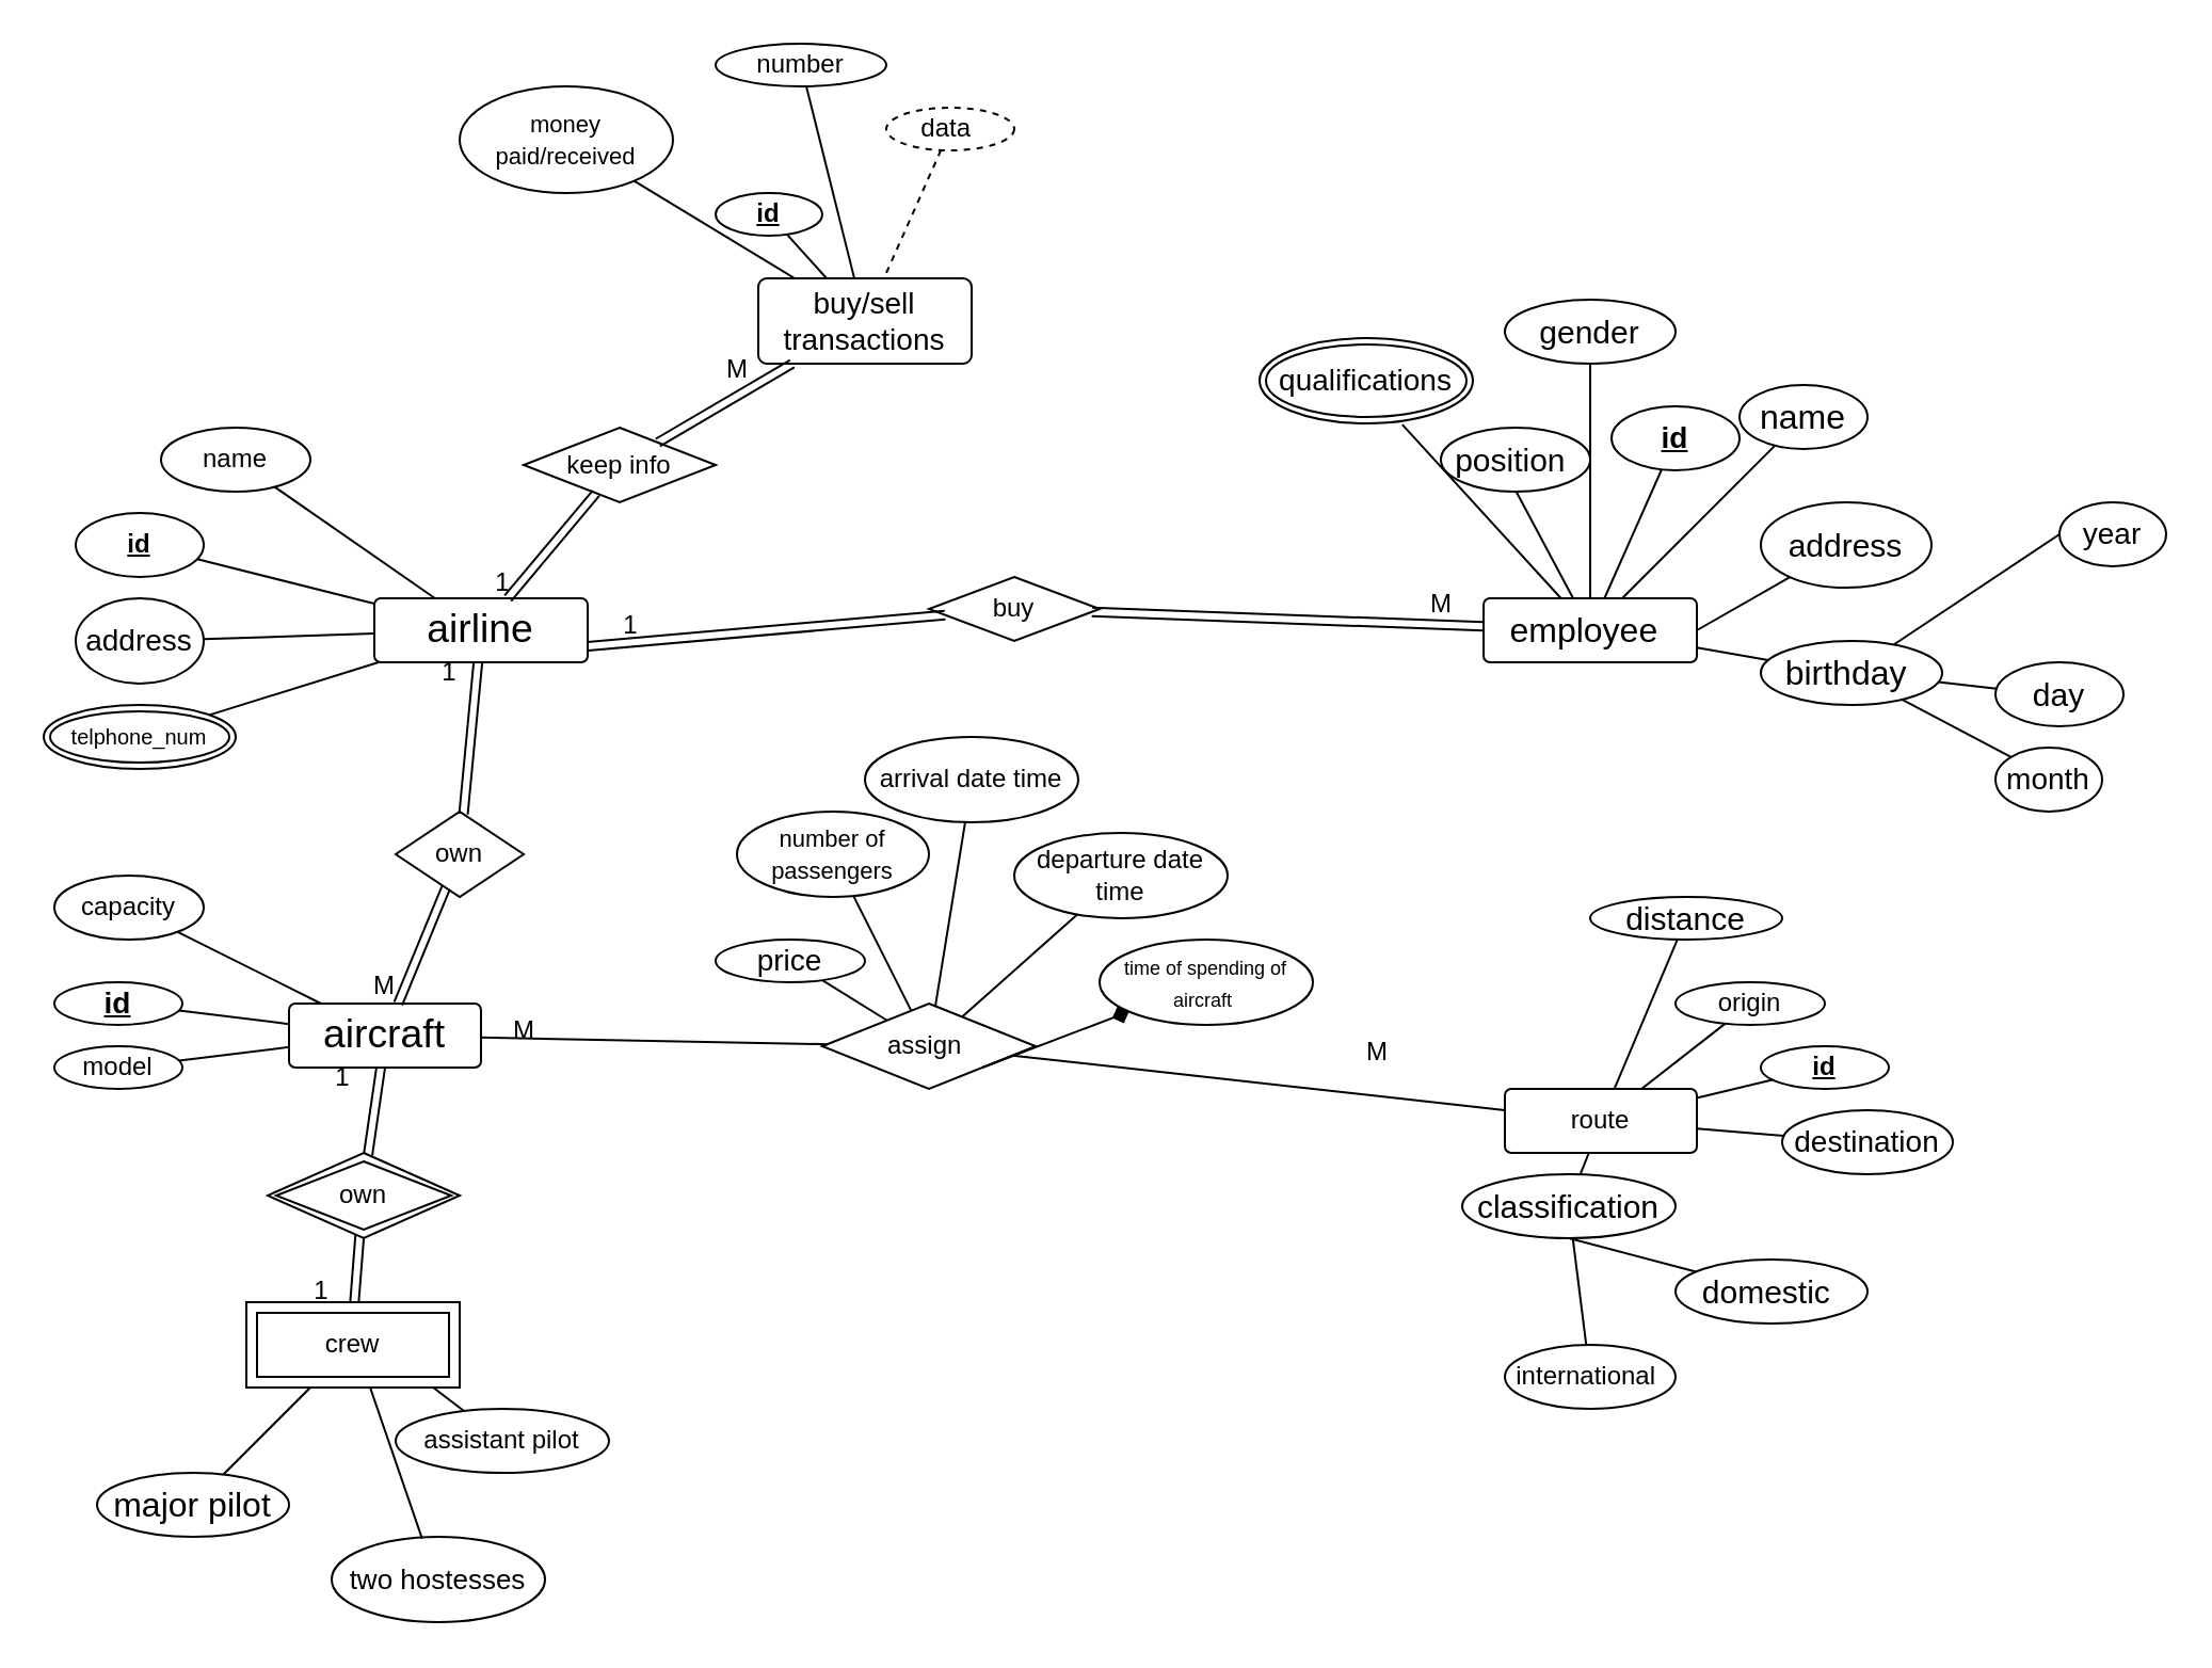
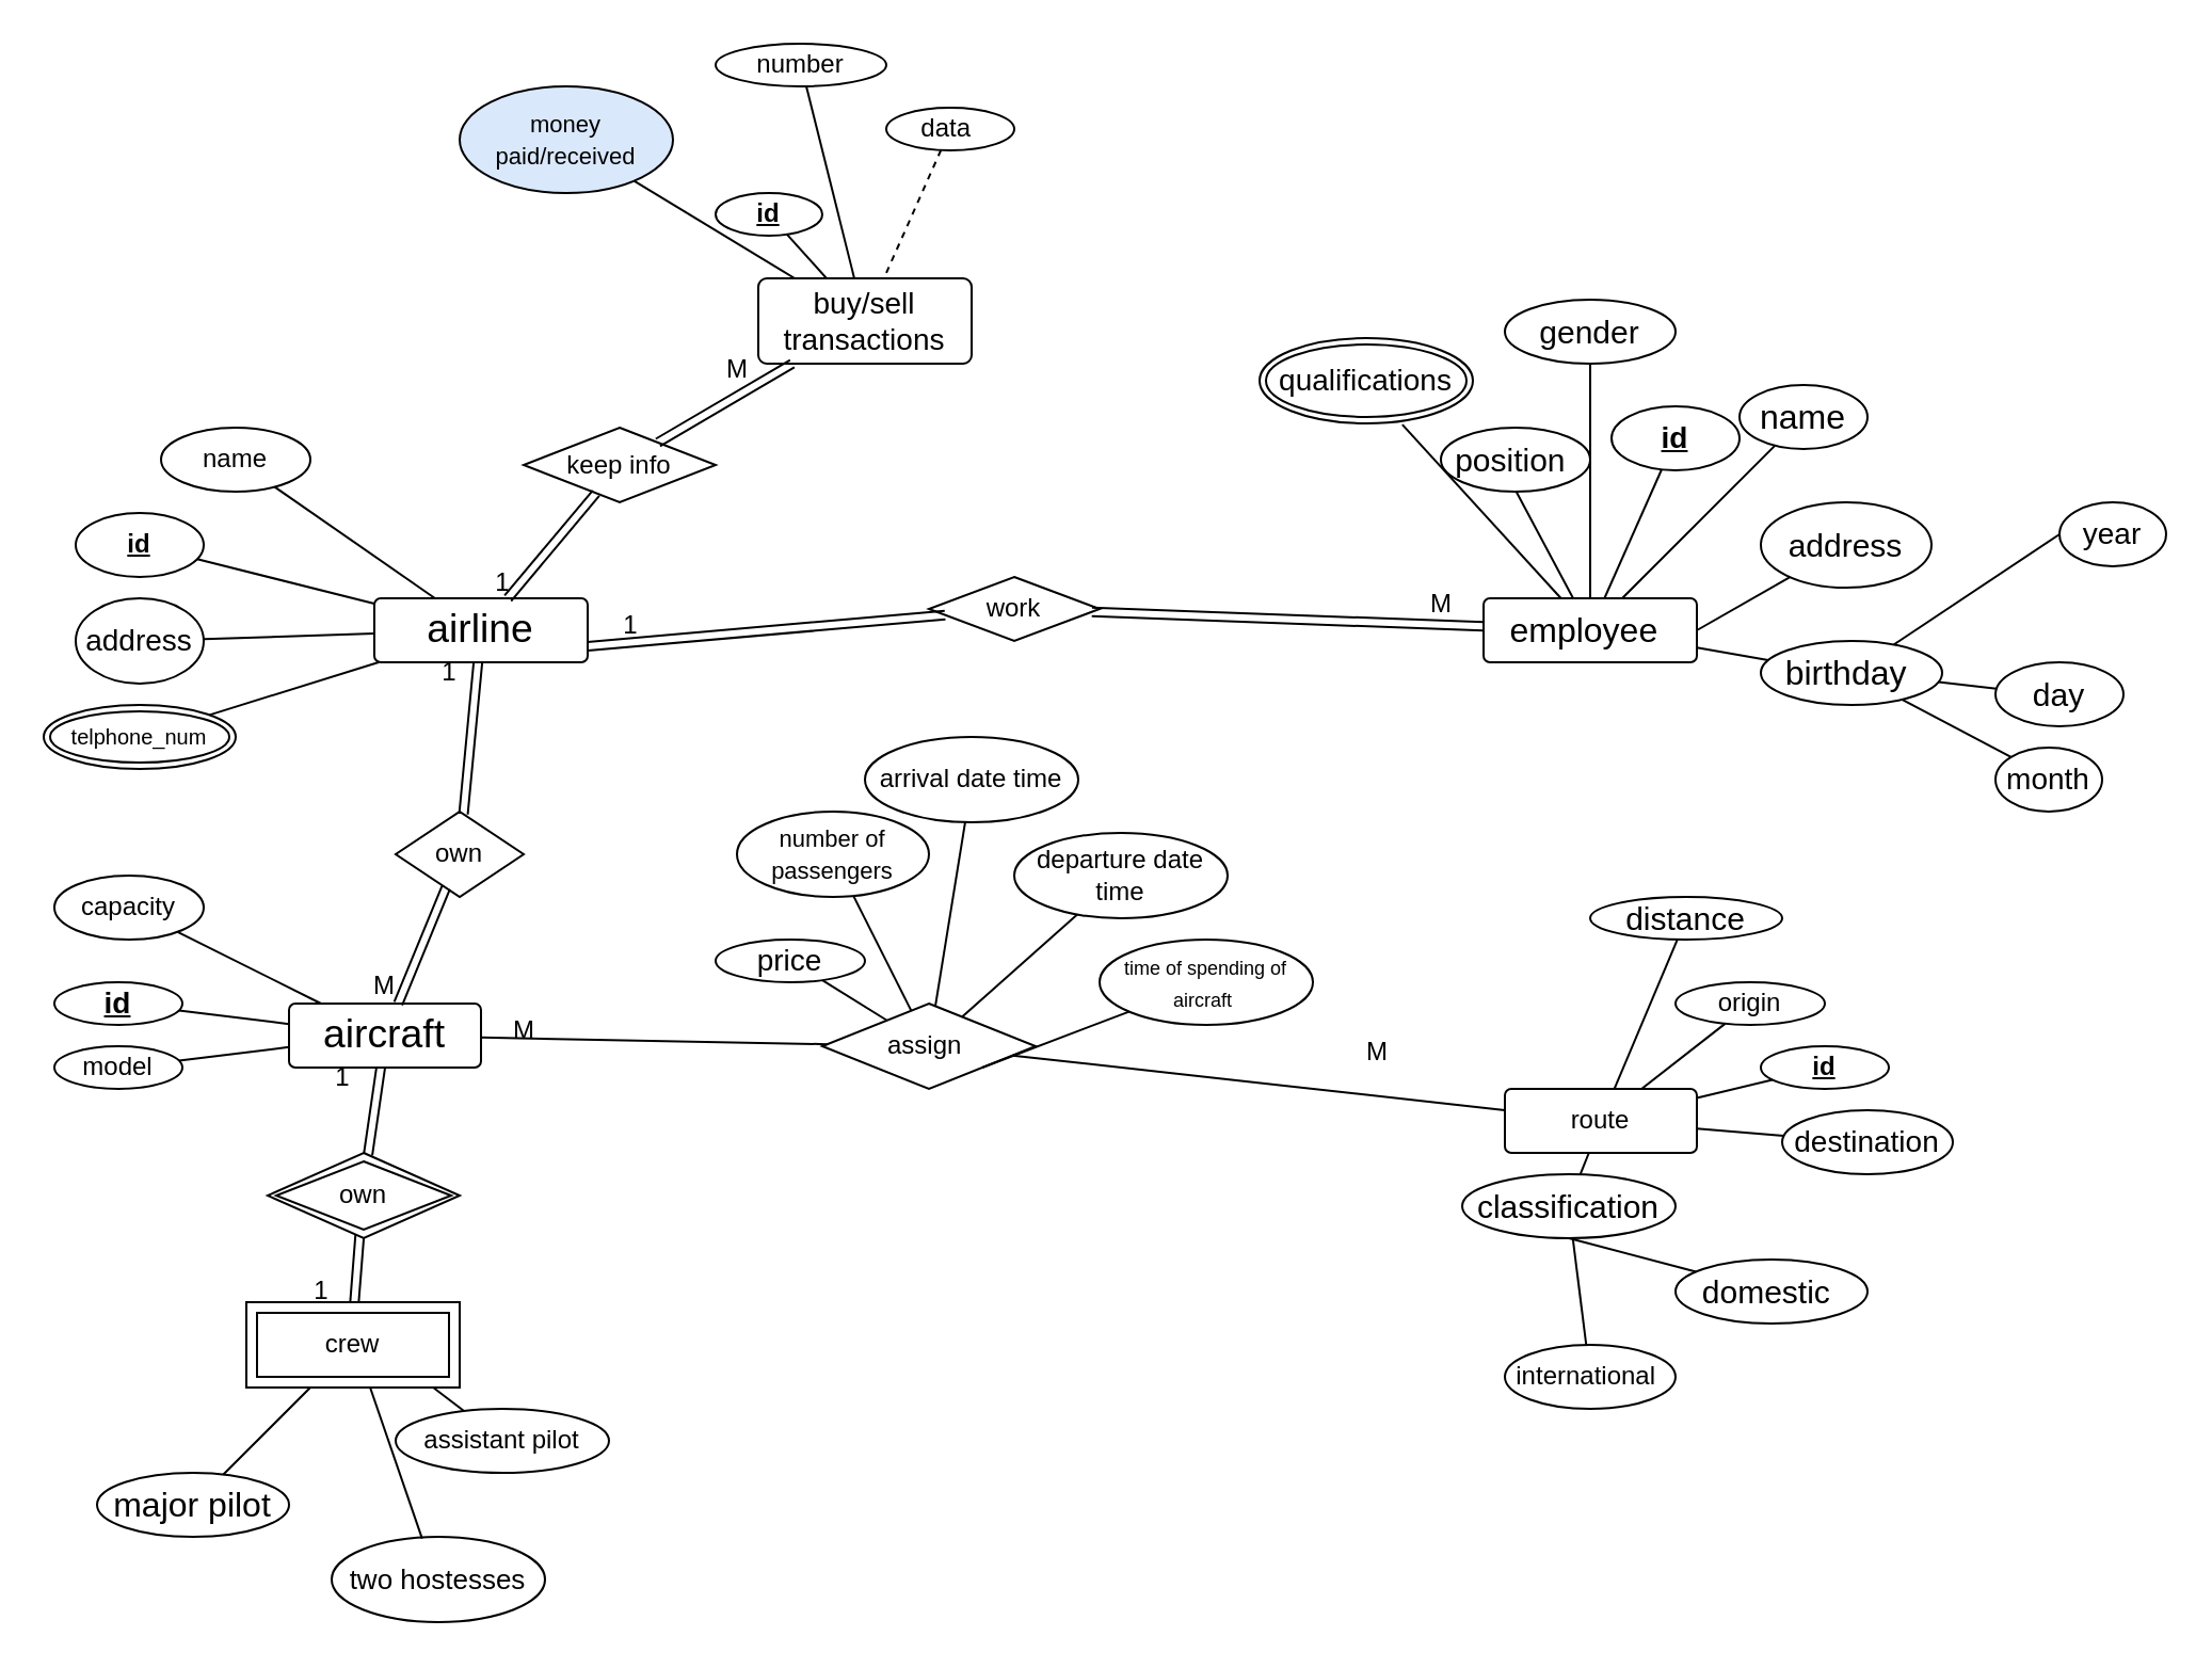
- <mxCell id="62" value="data&amp;nbsp;" style="ellipse;whiteSpace=wrap;html=1;align=center;dashed=1;" vertex="1" parent="1"><mxGeometry x="415" y="50" width="60" height="20" as="geometry" /></mxCell>
+ <mxCell id="62" value="data&amp;nbsp;" style="ellipse;whiteSpace=wrap;html=1;align=center;" vertex="1" parent="1"><mxGeometry x="415" y="50" width="60" height="20" as="geometry" /></mxCell>
- <mxCell id="63" value="&lt;span id=&quot;docs-internal-guid-f1729dd3-7fff-184a-8626-35afe7cebc71&quot;&gt;&lt;span style=&quot;font-family: Arial, sans-serif; background-color: transparent; font-variant-numeric: normal; font-variant-east-asian: normal; font-variant-alternates: normal; font-variant-position: normal; vertical-align: baseline; white-space-collapse: preserve; font-size: 11px;&quot;&gt;money paid/received&lt;/span&gt;&lt;/span&gt;" style="ellipse;whiteSpace=wrap;html=1;align=center;" vertex="1" parent="1"><mxGeometry x="215" y="40" width="100" height="50" as="geometry" /></mxCell>
+ <mxCell id="63" value="&lt;span id=&quot;docs-internal-guid-f1729dd3-7fff-184a-8626-35afe7cebc71&quot;&gt;&lt;span style=&quot;font-family: Arial, sans-serif; background-color: transparent; font-variant-numeric: normal; font-variant-east-asian: normal; font-variant-alternates: normal; font-variant-position: normal; vertical-align: baseline; white-space-collapse: preserve; font-size: 11px;&quot;&gt;money paid/received&lt;/span&gt;&lt;/span&gt;" style="ellipse;whiteSpace=wrap;html=1;align=center;fillColor=#dae8fc;" vertex="1" parent="1"><mxGeometry x="215" y="40" width="100" height="50" as="geometry" /></mxCell>
- <mxCell id="97" value="buy" style="shape=rhombus;perimeter=rhombusPerimeter;whiteSpace=wrap;html=1;align=center;" vertex="1" parent="1"><mxGeometry x="435" y="270" width="80" height="30" as="geometry" /></mxCell>
+ <mxCell id="97" value="work" style="shape=rhombus;perimeter=rhombusPerimeter;whiteSpace=wrap;html=1;align=center;" vertex="1" parent="1"><mxGeometry x="435" y="270" width="80" height="30" as="geometry" /></mxCell>
- <mxCell id="84" value="" style="endArrow=diamond;html=1;rounded=0;exitX=1;exitY=1;exitDx=0;exitDy=0;" edge="1" parent="1" source="73" target="83"><mxGeometry relative="1" as="geometry"><mxPoint x="475" y="450" as="sourcePoint" /><mxPoint x="635" y="450" as="targetPoint" /></mxGeometry></mxCell>
+ <mxCell id="84" value="" style="endArrow=none;html=1;rounded=0;exitX=1;exitY=1;exitDx=0;exitDy=0;" edge="1" parent="1" source="73" target="83"><mxGeometry relative="1" as="geometry"><mxPoint x="475" y="450" as="sourcePoint" /><mxPoint x="635" y="450" as="targetPoint" /></mxGeometry></mxCell>
